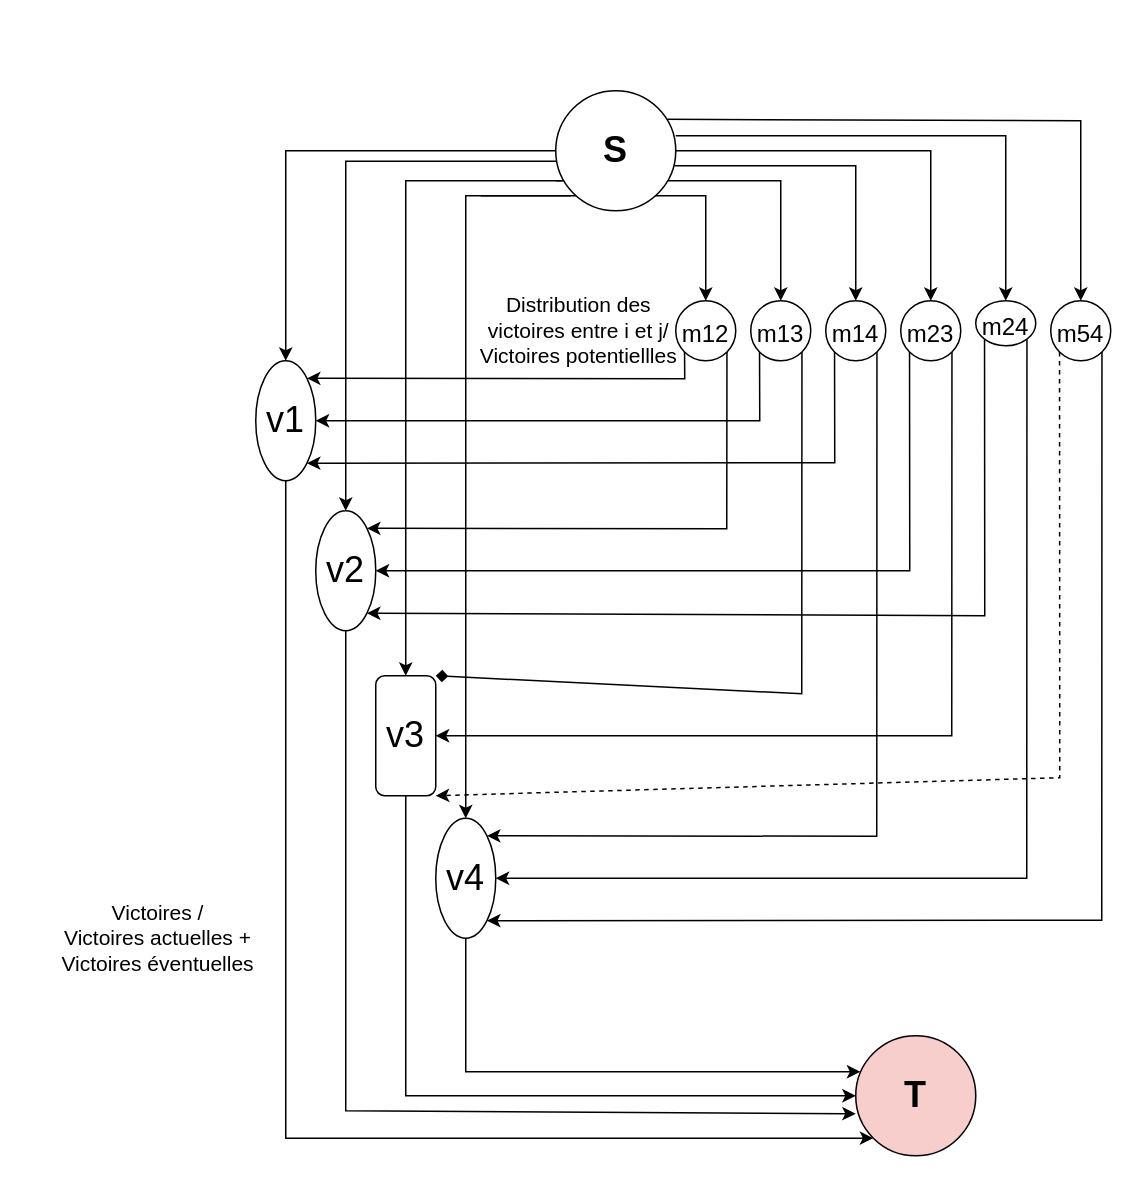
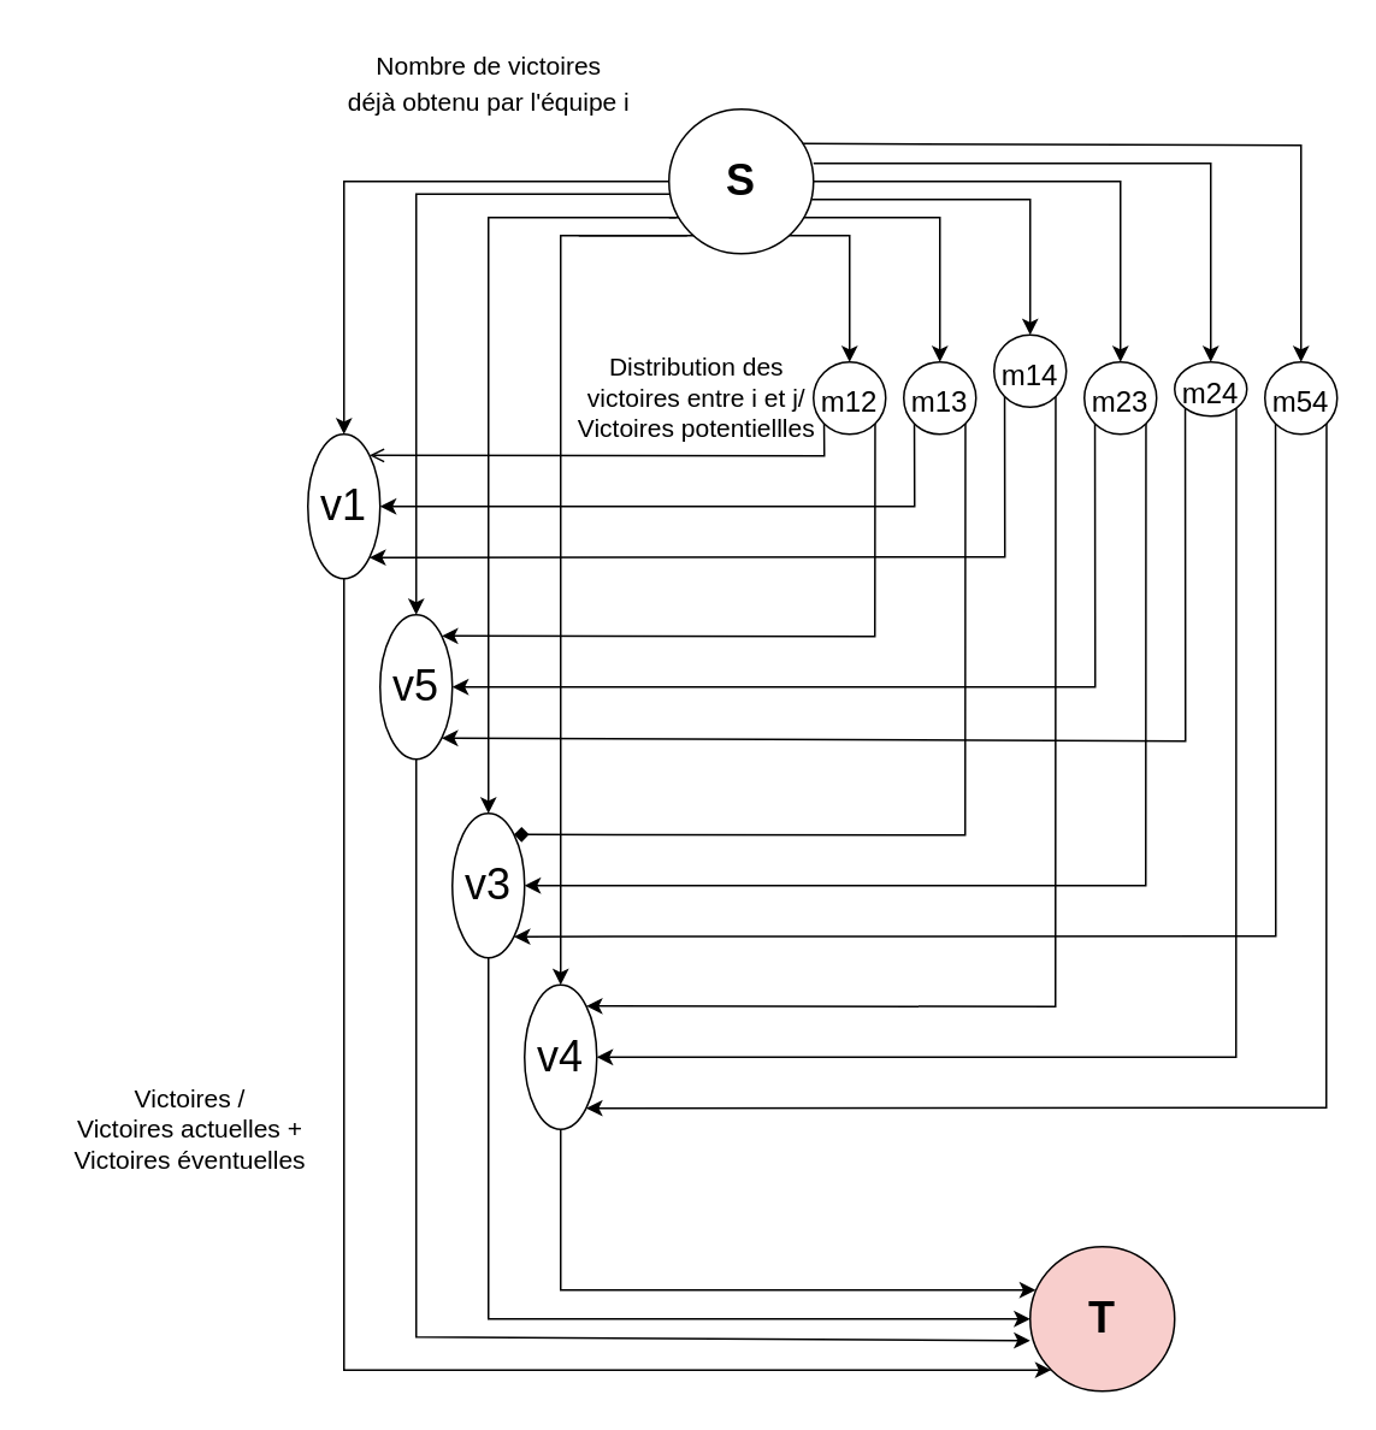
+ <mxCell id="41" value="&lt;div&gt;&lt;font style=&quot;font-size: 14px;&quot;&gt;Nombre de &lt;/font&gt;&lt;font style=&quot;font-size: 14px;&quot;&gt;victoires &lt;br&gt;&lt;/font&gt;&lt;/div&gt;&lt;div&gt;&lt;font style=&quot;font-size: 14px;&quot;&gt;déjà obtenu par l'équipe i&lt;/font&gt;&lt;/div&gt;" style="text;html=1;align=center;verticalAlign=middle;resizable=0;points=[];autosize=1;strokeColor=none;fillColor=none;fontSize=16;" vertex="1" parent="1"><mxGeometry x="180" y="20" width="180" height="50" as="geometry" /></mxCell>
- <mxCell id="14" value="&lt;font style=&quot;font-size: 16px;&quot;&gt;m14&lt;/font&gt;" style="ellipse;whiteSpace=wrap;html=1;aspect=fixed;fontSize=24;" vertex="1" parent="1"><mxGeometry x="550" y="200" width="40" height="40" as="geometry" /></mxCell>
+ <mxCell id="14" value="&lt;font style=&quot;font-size: 16px;&quot;&gt;m14&lt;/font&gt;" style="ellipse;whiteSpace=wrap;html=1;aspect=fixed;fontSize=24;" vertex="1" parent="1"><mxGeometry x="550" y="185" width="40" height="40" as="geometry" /></mxCell>
- <mxCell id="24" value="" style="endArrow=classic;html=1;rounded=0;fontSize=16;exitX=0;exitY=1;exitDx=0;exitDy=0;entryX=1;entryY=0;entryDx=0;entryDy=0;" edge="1" parent="1" source="12" target="4"><mxGeometry width="50" height="50" relative="1" as="geometry"><mxPoint x="400" y="380" as="sourcePoint" /><mxPoint x="450" y="330" as="targetPoint" /><Array as="points"><mxPoint x="456" y="252" /></Array></mxGeometry></mxCell>
+ <mxCell id="24" value="" style="endArrow=open;html=1;rounded=0;fontSize=16;exitX=0;exitY=1;exitDx=0;exitDy=0;entryX=1;entryY=0;entryDx=0;entryDy=0;" edge="1" parent="1" source="12" target="4"><mxGeometry width="50" height="50" relative="1" as="geometry"><mxPoint x="400" y="380" as="sourcePoint" /><mxPoint x="450" y="330" as="targetPoint" /><Array as="points"><mxPoint x="456" y="252" /></Array></mxGeometry></mxCell>
- <mxCell id="5" value="v2" style="ellipse;whiteSpace=wrap;html=1;fontSize=24;" vertex="1" parent="1"><mxGeometry x="210" y="340" width="40" height="80" as="geometry" /></mxCell>
+ <mxCell id="5" value="v5" style="ellipse;whiteSpace=wrap;html=1;fontSize=24;" vertex="1" parent="1"><mxGeometry x="210" y="340" width="40" height="80" as="geometry" /></mxCell>
- <mxCell id="6" value="v3" style="whiteSpace=wrap;html=1;fontSize=24;rounded=1;" vertex="1" parent="1"><mxGeometry x="250" y="450" width="40" height="80" as="geometry" /></mxCell>
+ <mxCell id="6" value="v3" style="ellipse;whiteSpace=wrap;html=1;fontSize=24;" vertex="1" parent="1"><mxGeometry x="250" y="450" width="40" height="80" as="geometry" /></mxCell>
- <mxCell id="36" value="" style="endArrow=classic;html=1;rounded=0;fontSize=16;exitX=0;exitY=1;exitDx=0;exitDy=0;entryX=1;entryY=1;entryDx=0;entryDy=0;dashed=1;" edge="1" parent="1" source="16" target="6"><mxGeometry width="50" height="50" relative="1" as="geometry"><mxPoint x="744.142" y="244.142" as="sourcePoint" /><mxPoint x="334.142" y="623.284" as="targetPoint" /><Array as="points"><mxPoint x="706" y="518" /></Array></mxGeometry></mxCell>
+ <mxCell id="36" value="" style="endArrow=classic;html=1;rounded=0;fontSize=16;exitX=0;exitY=1;exitDx=0;exitDy=0;entryX=1;entryY=1;entryDx=0;entryDy=0;" edge="1" parent="1" source="16" target="6"><mxGeometry width="50" height="50" relative="1" as="geometry"><mxPoint x="744.142" y="244.142" as="sourcePoint" /><mxPoint x="334.142" y="623.284" as="targetPoint" /><Array as="points"><mxPoint x="706" y="518" /></Array></mxGeometry></mxCell>
